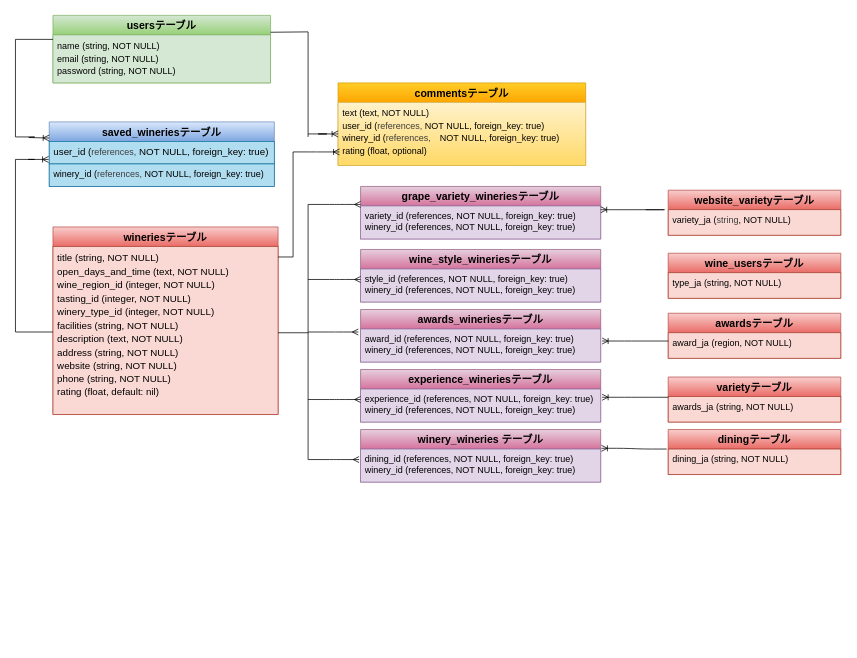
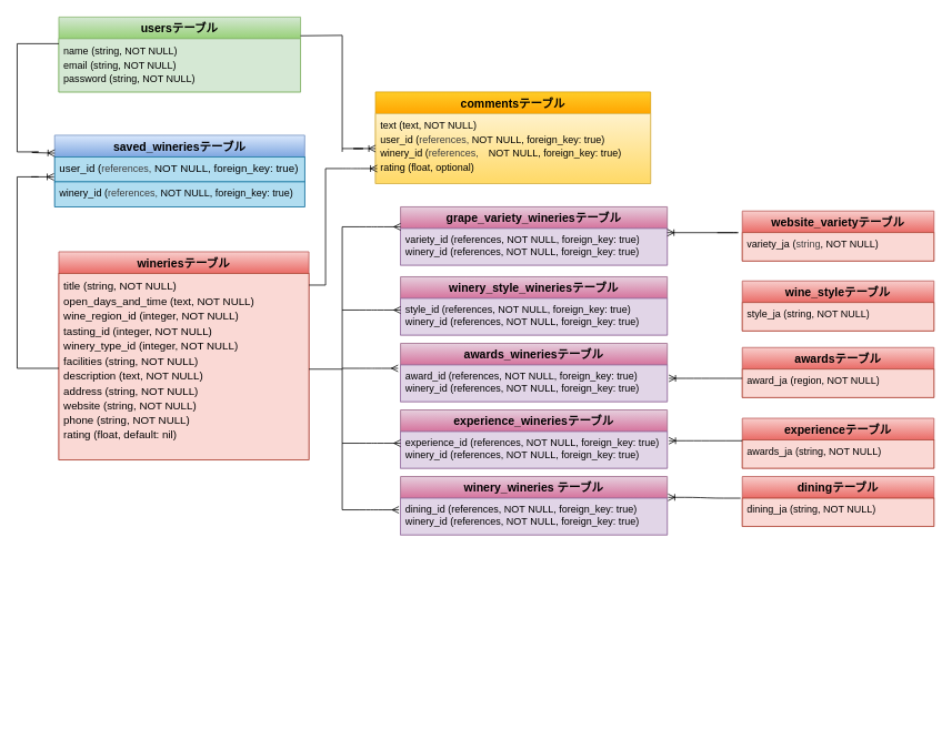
- <mxCell id="10" value="wine_style_wineriesテーブル" style="swimlane;fontStyle=1;childLayout=stackLayout;horizontal=1;startSize=26;horizontalStack=0;resizeParent=1;resizeParentMax=0;resizeLast=0;collapsible=1;marginBottom=0;align=center;fontSize=14;fillColor=#e6d0de;gradientColor=#d5739d;strokeColor=#996185;" parent="1" vertex="1"><mxGeometry x="480" y="332" width="320" height="70" as="geometry" /></mxCell>
+ <mxCell id="10" value="winery_style_wineriesテーブル" style="swimlane;fontStyle=1;childLayout=stackLayout;horizontal=1;startSize=26;horizontalStack=0;resizeParent=1;resizeParentMax=0;resizeLast=0;collapsible=1;marginBottom=0;align=center;fontSize=14;fillColor=#e6d0de;gradientColor=#d5739d;strokeColor=#996185;" parent="1" vertex="1"><mxGeometry x="480" y="332" width="320" height="70" as="geometry" /></mxCell>
- <mxCell id="24" value="wine_usersテーブル" style="swimlane;fontStyle=1;childLayout=stackLayout;horizontal=1;startSize=26;horizontalStack=0;resizeParent=1;resizeParentMax=0;resizeLast=0;collapsible=1;marginBottom=0;align=center;fontSize=14;fillColor=#f8cecc;gradientColor=#ea6b66;strokeColor=#b85450;" parent="1" vertex="1"><mxGeometry x="890" y="337" width="230" height="60" as="geometry" /></mxCell>
+ <mxCell id="24" value="wine_styleテーブル" style="swimlane;fontStyle=1;childLayout=stackLayout;horizontal=1;startSize=26;horizontalStack=0;resizeParent=1;resizeParentMax=0;resizeLast=0;collapsible=1;marginBottom=0;align=center;fontSize=14;fillColor=#f8cecc;gradientColor=#ea6b66;strokeColor=#b85450;" parent="1" vertex="1"><mxGeometry x="890" y="337" width="230" height="60" as="geometry" /></mxCell>
- <mxCell id="25" value="&lt;span id=&quot;docs-internal-guid-6b8fd5ed-7fff-ffcd-ed38-5b21c29e5dfc&quot;&gt;&lt;span style=&quot;font-family: Arial, sans-serif; color: rgb(0, 0, 0); background-color: transparent; font-variant-numeric: normal; font-variant-east-asian: normal; font-variant-alternates: normal; font-variant-position: normal; font-variant-emoji: normal; vertical-align: baseline; white-space-collapse: preserve;&quot;&gt;&lt;font&gt;type_ja (string, NOT NULL)&lt;/font&gt;&lt;/span&gt;&lt;/span&gt;" style="text;strokeColor=#ae4132;fillColor=#fad9d5;spacingLeft=4;spacingRight=4;overflow=hidden;rotatable=0;points=[[0,0.5],[1,0.5]];portConstraint=eastwest;fontSize=12;whiteSpace=wrap;html=1;" parent="24" vertex="1"><mxGeometry y="26" width="230" height="34" as="geometry" /></mxCell>
+ <mxCell id="25" value="&lt;span id=&quot;docs-internal-guid-6b8fd5ed-7fff-ffcd-ed38-5b21c29e5dfc&quot;&gt;&lt;span style=&quot;font-family: Arial, sans-serif; color: rgb(0, 0, 0); background-color: transparent; font-variant-numeric: normal; font-variant-east-asian: normal; font-variant-alternates: normal; font-variant-position: normal; font-variant-emoji: normal; vertical-align: baseline; white-space-collapse: preserve;&quot;&gt;&lt;font&gt;style_ja (string, NOT NULL)&lt;/font&gt;&lt;/span&gt;&lt;/span&gt;" style="text;strokeColor=#ae4132;fillColor=#fad9d5;spacingLeft=4;spacingRight=4;overflow=hidden;rotatable=0;points=[[0,0.5],[1,0.5]];portConstraint=eastwest;fontSize=12;whiteSpace=wrap;html=1;" parent="24" vertex="1"><mxGeometry y="26" width="230" height="34" as="geometry" /></mxCell>
- <mxCell id="28" value="varietyテーブル" style="swimlane;fontStyle=1;childLayout=stackLayout;horizontal=1;startSize=26;horizontalStack=0;resizeParent=1;resizeParentMax=0;resizeLast=0;collapsible=1;marginBottom=0;align=center;fontSize=14;fillColor=#f8cecc;gradientColor=#ea6b66;strokeColor=#b85450;" parent="1" vertex="1"><mxGeometry x="890" y="502" width="230" height="60" as="geometry" /></mxCell>
+ <mxCell id="28" value="experienceテーブル" style="swimlane;fontStyle=1;childLayout=stackLayout;horizontal=1;startSize=26;horizontalStack=0;resizeParent=1;resizeParentMax=0;resizeLast=0;collapsible=1;marginBottom=0;align=center;fontSize=14;fillColor=#f8cecc;gradientColor=#ea6b66;strokeColor=#b85450;" parent="1" vertex="1"><mxGeometry x="890" y="502" width="230" height="60" as="geometry" /></mxCell>
